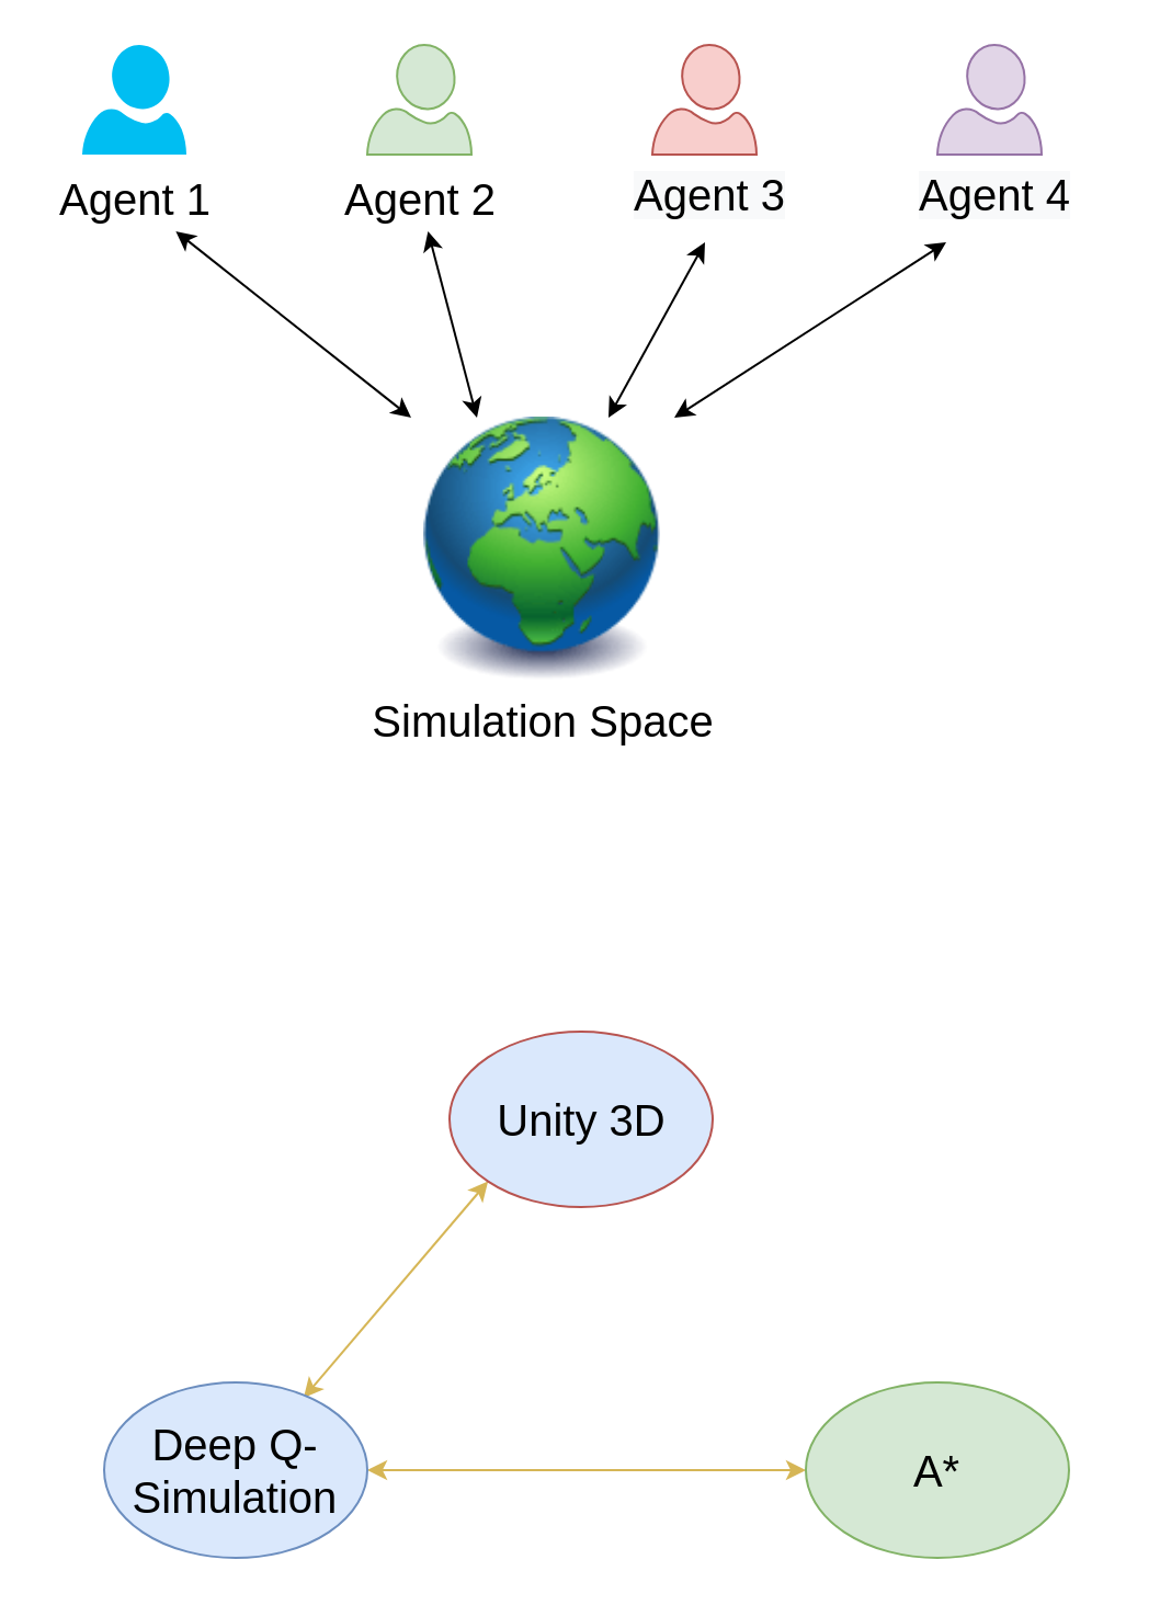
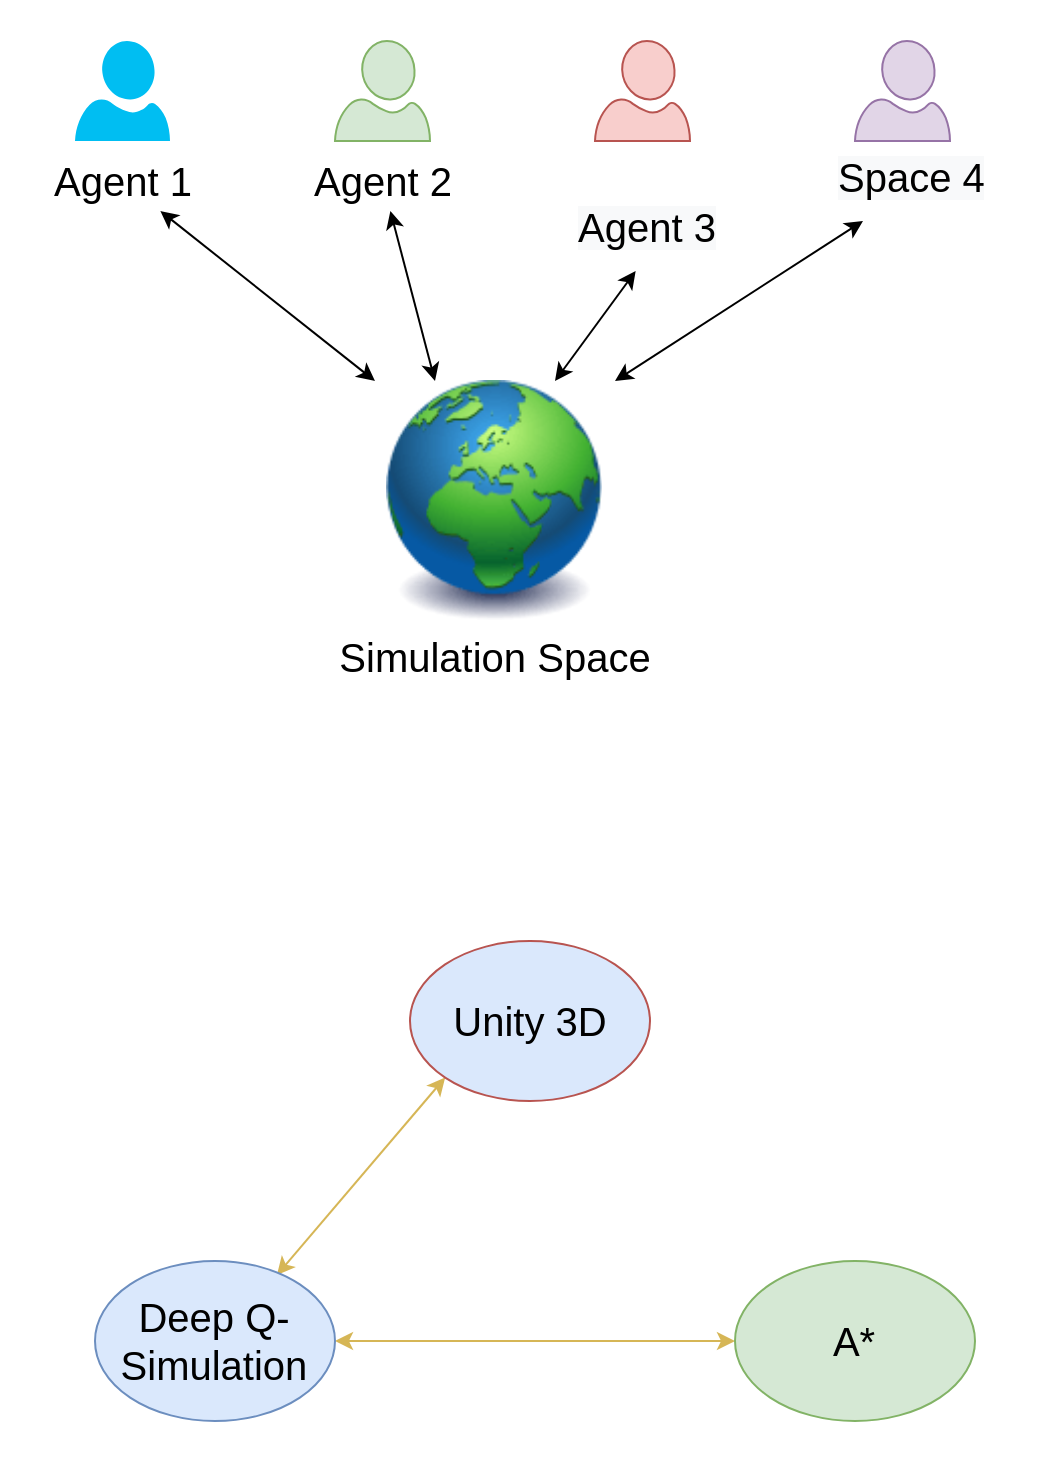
- <mxCell id="14" value="&lt;span style=&quot;color: rgb(0 , 0 , 0) ; font-family: &amp;#34;helvetica&amp;#34; ; font-size: 20px ; font-style: normal ; font-weight: 400 ; letter-spacing: normal ; text-align: center ; text-indent: 0px ; text-transform: none ; word-spacing: 0px ; background-color: rgb(248 , 249 , 250) ; display: inline ; float: none&quot;&gt;Agent 4&lt;/span&gt;" style="text;whiteSpace=wrap;html=1;fontSize=20;" vertex="1" parent="1"><mxGeometry x="417" y="70" width="90" height="40" as="geometry" /></mxCell>
+ <mxCell id="14" value="&lt;span style=&quot;color: rgb(0 , 0 , 0) ; font-family: &amp;#34;helvetica&amp;#34; ; font-size: 20px ; font-style: normal ; font-weight: 400 ; letter-spacing: normal ; text-align: center ; text-indent: 0px ; text-transform: none ; word-spacing: 0px ; background-color: rgb(248 , 249 , 250) ; display: inline ; float: none&quot;&gt;Space 4&lt;/span&gt;" style="text;whiteSpace=wrap;html=1;fontSize=20;" vertex="1" parent="1"><mxGeometry x="417" y="70" width="90" height="40" as="geometry" /></mxCell>
- <mxCell id="12" value="&lt;span style=&quot;color: rgb(0 , 0 , 0) ; font-family: &amp;#34;helvetica&amp;#34; ; font-size: 20px ; font-style: normal ; font-weight: 400 ; letter-spacing: normal ; text-align: center ; text-indent: 0px ; text-transform: none ; word-spacing: 0px ; background-color: rgb(248 , 249 , 250) ; display: inline ; float: none&quot;&gt;Agent 3&lt;/span&gt;" style="text;whiteSpace=wrap;html=1;fontSize=20;" vertex="1" parent="1"><mxGeometry x="287" y="70" width="90" height="40" as="geometry" /></mxCell>
+ <mxCell id="12" value="&lt;span style=&quot;color: rgb(0 , 0 , 0) ; font-family: &amp;#34;helvetica&amp;#34; ; font-size: 20px ; font-style: normal ; font-weight: 400 ; letter-spacing: normal ; text-align: center ; text-indent: 0px ; text-transform: none ; word-spacing: 0px ; background-color: rgb(248 , 249 , 250) ; display: inline ; float: none&quot;&gt;Agent 3&lt;/span&gt;" style="text;whiteSpace=wrap;html=1;fontSize=20;" vertex="1" parent="1"><mxGeometry x="287" y="95" width="90" height="40" as="geometry" /></mxCell>
